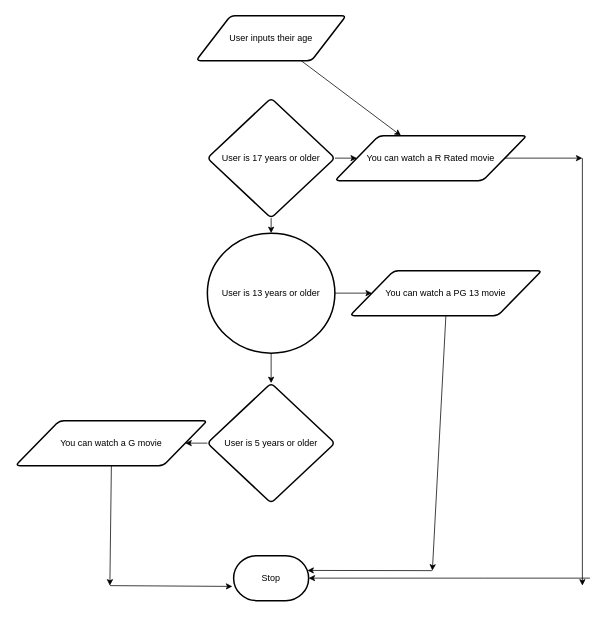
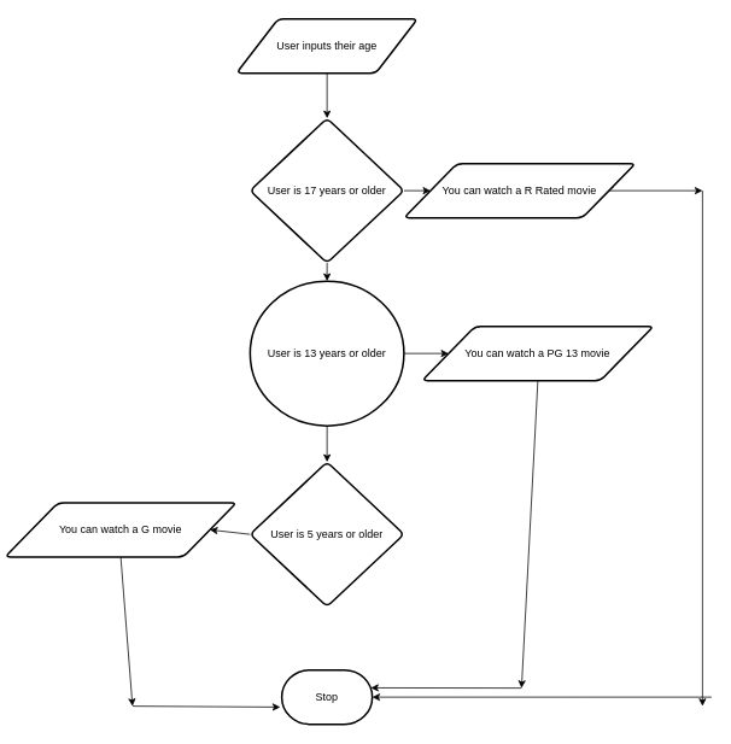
- <mxCell id="2" value="" style="edgeStyle=none;html=1;" edge="1" parent="1" source="3" target="14"><mxGeometry relative="1" as="geometry" /></mxCell>
+ <mxCell id="2" value="" style="edgeStyle=none;html=1;" edge="1" parent="1" source="3" target="7"><mxGeometry relative="1" as="geometry" /></mxCell>
- <mxCell id="18" value="You can watch a G movie" style="shape=parallelogram;html=1;strokeWidth=2;perimeter=parallelogramPerimeter;whiteSpace=wrap;rounded=1;arcSize=12;size=0.23;" vertex="1" parent="1"><mxGeometry x="20" y="560" width="256" height="60" as="geometry" /></mxCell>
+ <mxCell id="18" value="You can watch a G movie" style="shape=parallelogram;html=1;strokeWidth=2;perimeter=parallelogramPerimeter;whiteSpace=wrap;rounded=1;arcSize=12;size=0.23;" vertex="1" parent="1"><mxGeometry x="5" y="555" width="256" height="60" as="geometry" /></mxCell>
